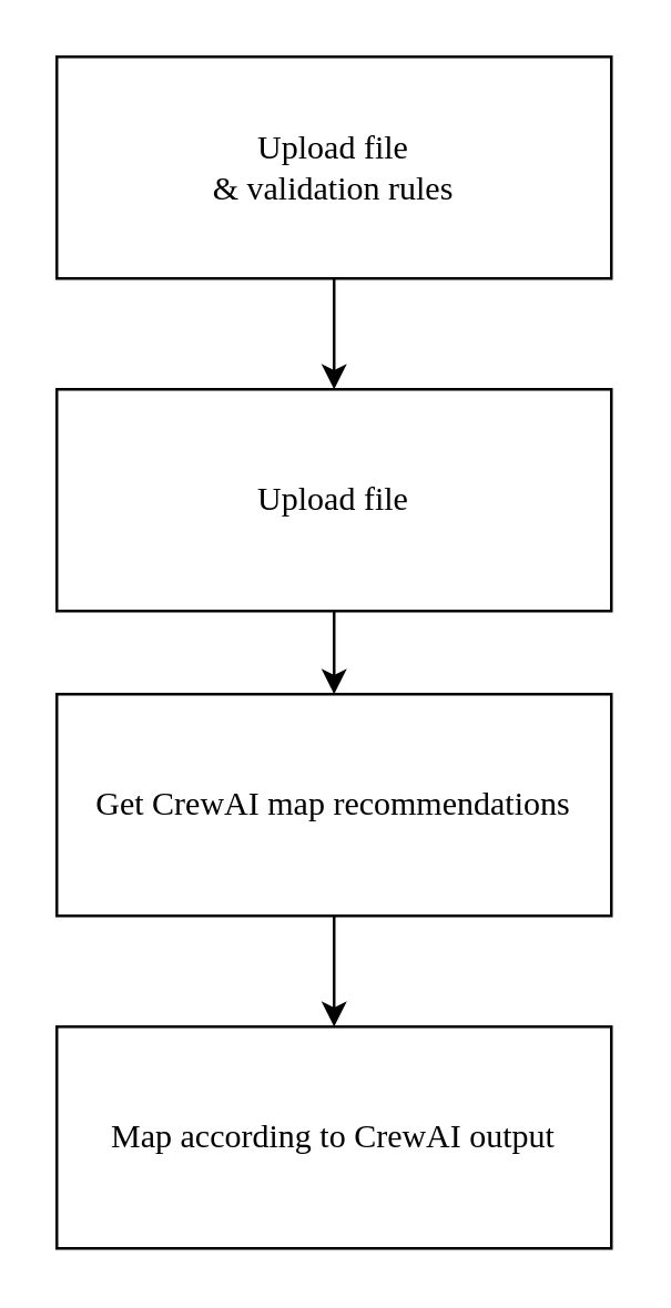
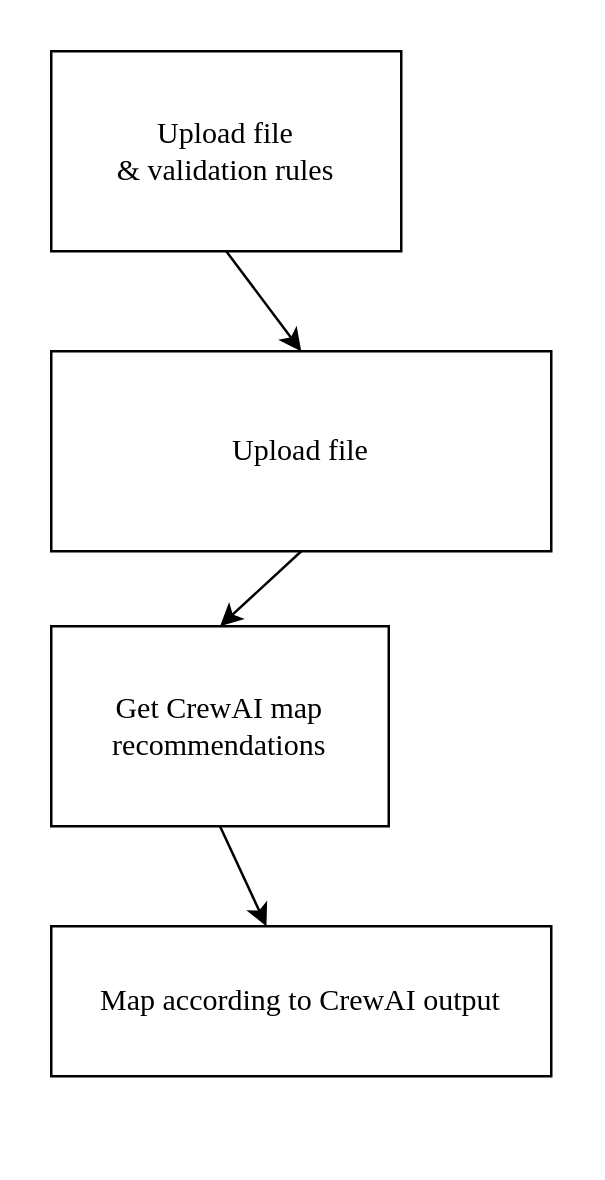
- <mxCell id="3" value="Upload file &lt;br&gt;&amp;amp; validation rules" style="rounded=0;whiteSpace=wrap;html=1;fontFamily=Lucida Console;" parent="1" vertex="1"><mxGeometry x="20" y="20" width="200" height="80" as="geometry" /></mxCell>
+ <mxCell id="3" value="Upload file &lt;br&gt;&amp;amp; validation rules" style="rounded=0;whiteSpace=wrap;html=1;fontFamily=Lucida Console;" parent="1" vertex="1"><mxGeometry x="20" y="20" width="140" height="80" as="geometry" /></mxCell>
- <mxCell id="7" value="Get CrewAI map recommendations" style="rounded=0;whiteSpace=wrap;html=1;fontFamily=Lucida Console;" parent="1" vertex="1"><mxGeometry x="20" y="250" width="200" height="80" as="geometry" /></mxCell>
+ <mxCell id="7" value="Get CrewAI map recommendations" style="rounded=0;whiteSpace=wrap;html=1;fontFamily=Lucida Console;" parent="1" vertex="1"><mxGeometry x="20" y="250" width="135" height="80" as="geometry" /></mxCell>
- <mxCell id="8" value="Map according to CrewAI output" style="rounded=0;whiteSpace=wrap;html=1;fontFamily=Lucida Console;" parent="1" vertex="1"><mxGeometry x="20" y="370" width="200" height="80" as="geometry" /></mxCell>
+ <mxCell id="8" value="Map according to CrewAI output" style="rounded=0;whiteSpace=wrap;html=1;fontFamily=Lucida Console;" parent="1" vertex="1"><mxGeometry x="20" y="370" width="200" height="60" as="geometry" /></mxCell>
